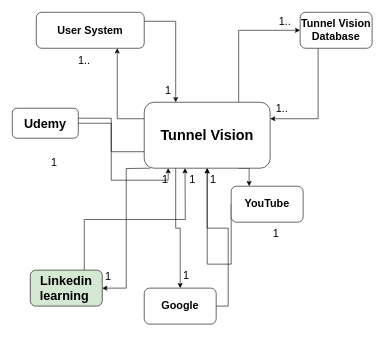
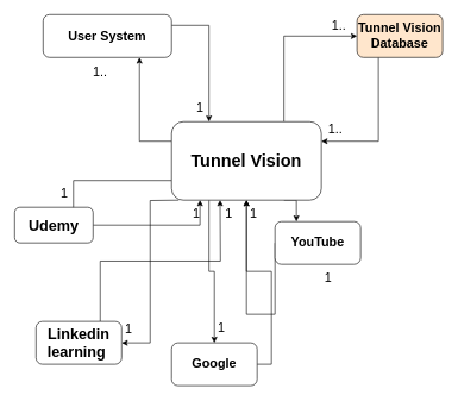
- <mxCell id="12" value="&lt;h2&gt;Tunnel Vision Database&lt;/h2&gt;" style="rounded=1;whiteSpace=wrap;html=1;" parent="1" vertex="1"><mxGeometry x="500" y="20" width="120" height="60" as="geometry" /></mxCell>
+ <mxCell id="12" value="&lt;h2&gt;Tunnel Vision Database&lt;/h2&gt;" style="rounded=1;whiteSpace=wrap;html=1;fillColor=#ffe6cc;" parent="1" vertex="1"><mxGeometry x="500" y="20" width="120" height="60" as="geometry" /></mxCell>
- <mxCell id="27" value="&lt;h3&gt;Udemy&lt;/h3&gt;" style="rounded=1;whiteSpace=wrap;html=1;fontSize=18;" vertex="1" parent="1"><mxGeometry x="20" y="180" width="110" height="50" as="geometry" /></mxCell>
+ <mxCell id="27" value="&lt;h3&gt;Udemy&lt;/h3&gt;" style="rounded=1;whiteSpace=wrap;html=1;fontSize=18;" vertex="1" parent="1"><mxGeometry x="20" y="290" width="110" height="50" as="geometry" /></mxCell>
- <mxCell id="29" value="&lt;h3&gt;Linkedin learning&amp;nbsp;&lt;/h3&gt;" style="rounded=1;whiteSpace=wrap;html=1;fontSize=18;fillColor=#d5e8d4;" vertex="1" parent="1"><mxGeometry x="50" y="450" width="120" height="60" as="geometry" /></mxCell>
+ <mxCell id="29" value="&lt;h3&gt;Linkedin learning&amp;nbsp;&lt;/h3&gt;" style="rounded=1;whiteSpace=wrap;html=1;fontSize=18;" vertex="1" parent="1"><mxGeometry x="50" y="450" width="120" height="60" as="geometry" /></mxCell>
